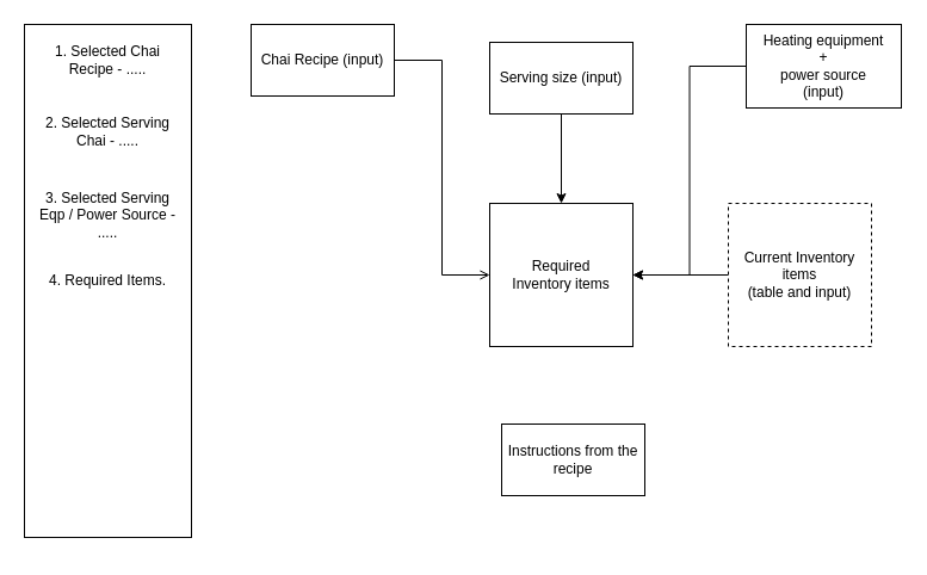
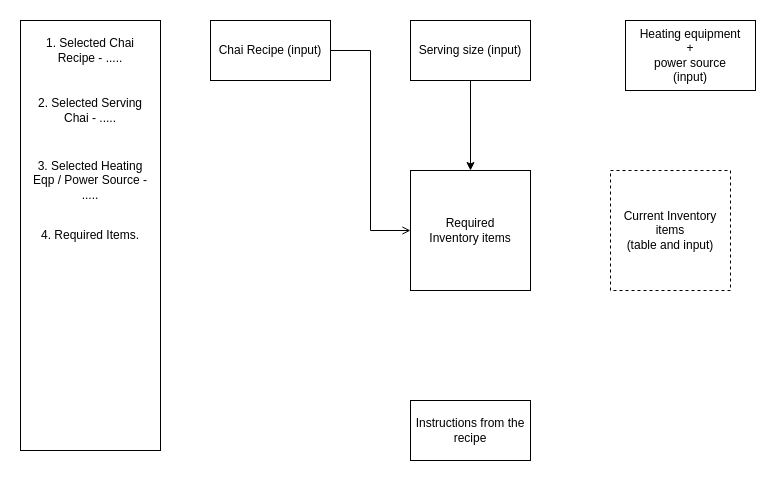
- <mxCell id="5" value="Serving size (input)" style="rounded=0;whiteSpace=wrap;html=1;" parent="1" vertex="1"><mxGeometry x="410" y="35" width="120" height="60" as="geometry" /></mxCell>
+ <mxCell id="5" value="Serving size (input)" style="rounded=0;whiteSpace=wrap;html=1;" parent="1" vertex="1"><mxGeometry x="410" y="20" width="120" height="60" as="geometry" /></mxCell>
- <mxCell id="6" style="edgeStyle=orthogonalEdgeStyle;rounded=0;orthogonalLoop=1;jettySize=auto;html=1;entryX=1;entryY=0.5;entryDx=0;entryDy=0;" parent="1" source="7" target="8" edge="1"><mxGeometry relative="1" as="geometry" /></mxCell>
- <mxCell id="15" value="3. Selected Serving Eqp / Power Source - ....." style="text;html=1;align=center;verticalAlign=middle;whiteSpace=wrap;rounded=0;" parent="1" vertex="1"><mxGeometry x="30" y="150" width="120" height="60" as="geometry" /></mxCell>
+ <mxCell id="15" value="3. Selected Heating Eqp / Power Source - ....." style="text;html=1;align=center;verticalAlign=middle;whiteSpace=wrap;rounded=0;" parent="1" vertex="1"><mxGeometry x="30" y="150" width="120" height="60" as="geometry" /></mxCell>
- <mxCell id="10" style="edgeStyle=orthogonalEdgeStyle;rounded=0;orthogonalLoop=1;jettySize=auto;html=1;entryX=1;entryY=0.5;entryDx=0;entryDy=0;" parent="1" source="11" target="8" edge="1"><mxGeometry relative="1" as="geometry" /></mxCell>
- <mxCell id="9" value="Instructions from the recipe" style="rounded=0;whiteSpace=wrap;html=1;" parent="1" vertex="1"><mxGeometry x="420" y="355" width="120" height="60" as="geometry" /></mxCell>
+ <mxCell id="9" value="Instructions from the recipe" style="rounded=0;whiteSpace=wrap;html=1;" parent="1" vertex="1"><mxGeometry x="410" y="400" width="120" height="60" as="geometry" /></mxCell>
